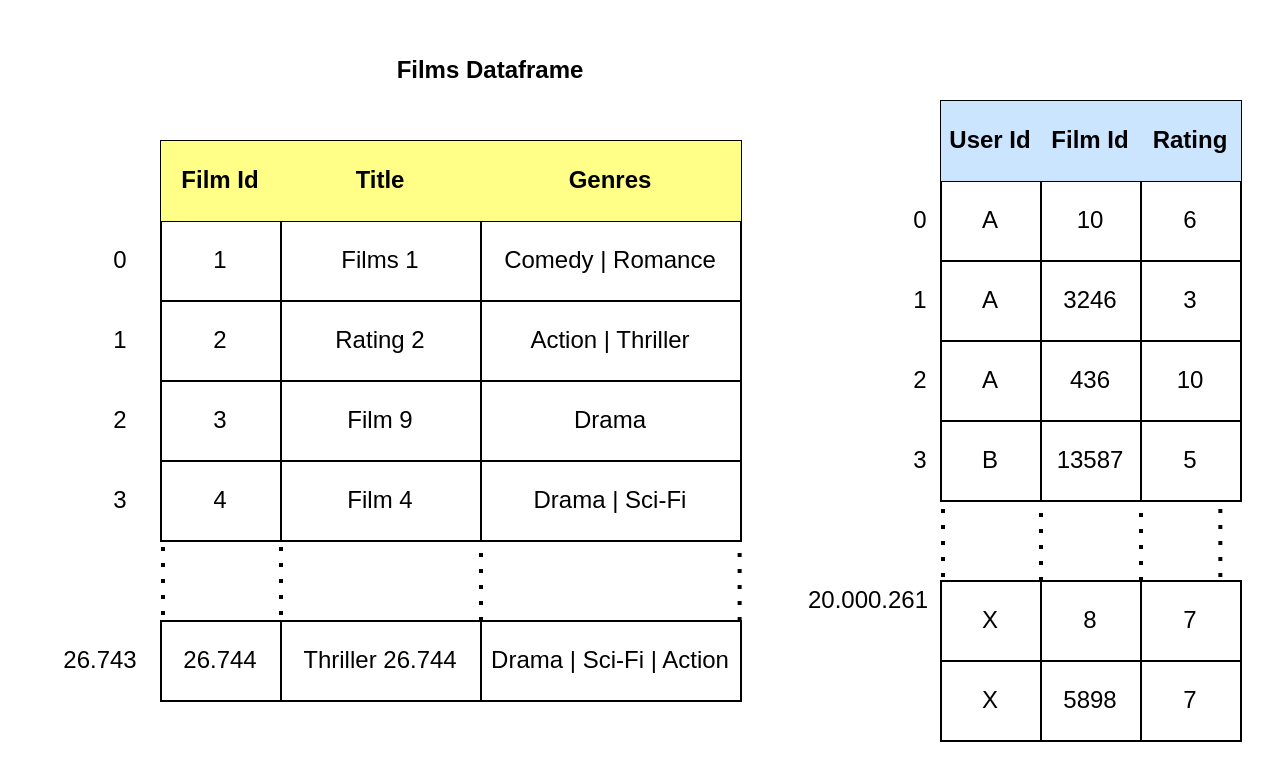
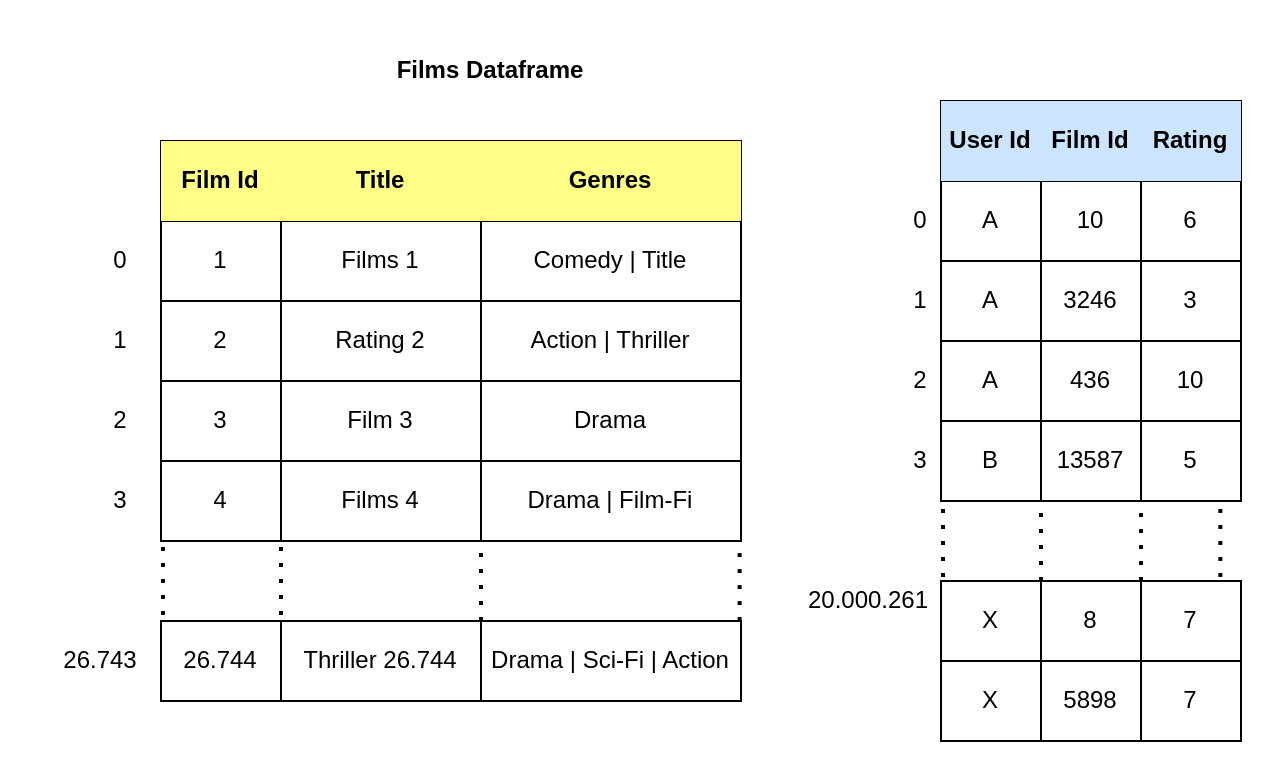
- <mxCell id="31" value="Comedy | Romance" style="shape=partialRectangle;html=1;whiteSpace=wrap;connectable=0;strokeColor=inherit;overflow=hidden;fillColor=none;top=0;left=0;bottom=0;right=0;pointerEvents=1;fontSize=12;" parent="28" vertex="1"><mxGeometry x="160" width="130" height="40" as="geometry"><mxRectangle width="130" height="40" as="alternateBounds" /></mxGeometry></mxCell>
+ <mxCell id="31" value="Comedy | Title" style="shape=partialRectangle;html=1;whiteSpace=wrap;connectable=0;strokeColor=inherit;overflow=hidden;fillColor=none;top=0;left=0;bottom=0;right=0;pointerEvents=1;fontSize=12;" parent="28" vertex="1"><mxGeometry x="160" width="130" height="40" as="geometry"><mxRectangle width="130" height="40" as="alternateBounds" /></mxGeometry></mxCell>
- <mxCell id="38" value="Film 9" style="shape=partialRectangle;html=1;whiteSpace=wrap;connectable=0;strokeColor=inherit;overflow=hidden;fillColor=none;top=0;left=0;bottom=0;right=0;pointerEvents=1;fontSize=12;" parent="36" vertex="1"><mxGeometry x="60" width="100" height="40" as="geometry"><mxRectangle width="100" height="40" as="alternateBounds" /></mxGeometry></mxCell>
+ <mxCell id="38" value="Film 3" style="shape=partialRectangle;html=1;whiteSpace=wrap;connectable=0;strokeColor=inherit;overflow=hidden;fillColor=none;top=0;left=0;bottom=0;right=0;pointerEvents=1;fontSize=12;" parent="36" vertex="1"><mxGeometry x="60" width="100" height="40" as="geometry"><mxRectangle width="100" height="40" as="alternateBounds" /></mxGeometry></mxCell>
- <mxCell id="42" value="Film 4" style="shape=partialRectangle;html=1;whiteSpace=wrap;connectable=0;strokeColor=inherit;overflow=hidden;fillColor=none;top=0;left=0;bottom=0;right=0;pointerEvents=1;fontSize=12;" parent="40" vertex="1"><mxGeometry x="60" width="100" height="40" as="geometry"><mxRectangle width="100" height="40" as="alternateBounds" /></mxGeometry></mxCell>
+ <mxCell id="42" value="Films 4" style="shape=partialRectangle;html=1;whiteSpace=wrap;connectable=0;strokeColor=inherit;overflow=hidden;fillColor=none;top=0;left=0;bottom=0;right=0;pointerEvents=1;fontSize=12;" parent="40" vertex="1"><mxGeometry x="60" width="100" height="40" as="geometry"><mxRectangle width="100" height="40" as="alternateBounds" /></mxGeometry></mxCell>
- <mxCell id="43" value="Drama | Sci-Fi" style="shape=partialRectangle;html=1;whiteSpace=wrap;connectable=0;strokeColor=inherit;overflow=hidden;fillColor=none;top=0;left=0;bottom=0;right=0;pointerEvents=1;fontSize=12;" parent="40" vertex="1"><mxGeometry x="160" width="130" height="40" as="geometry"><mxRectangle width="130" height="40" as="alternateBounds" /></mxGeometry></mxCell>
+ <mxCell id="43" value="Drama | Film-Fi" style="shape=partialRectangle;html=1;whiteSpace=wrap;connectable=0;strokeColor=inherit;overflow=hidden;fillColor=none;top=0;left=0;bottom=0;right=0;pointerEvents=1;fontSize=12;" parent="40" vertex="1"><mxGeometry x="160" width="130" height="40" as="geometry"><mxRectangle width="130" height="40" as="alternateBounds" /></mxGeometry></mxCell>
